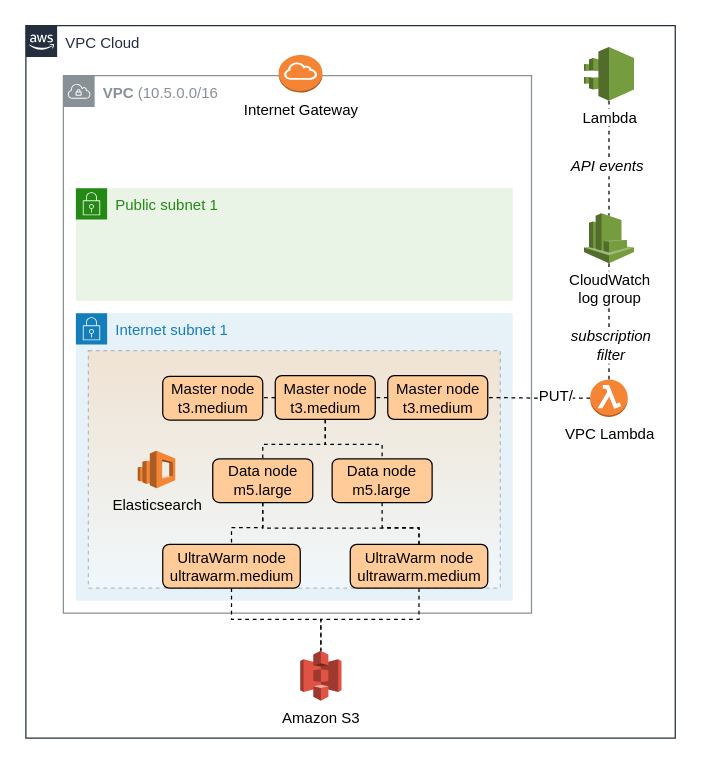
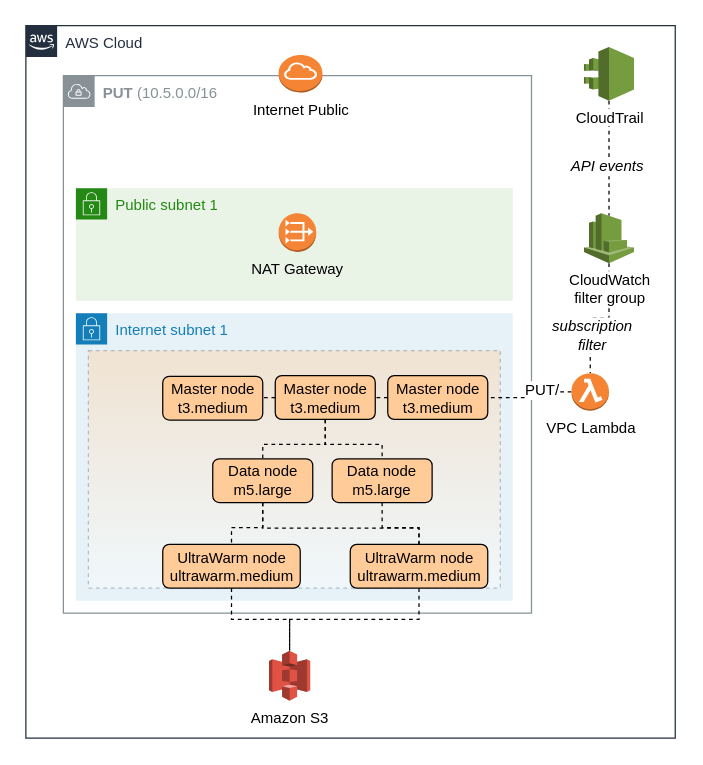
- <mxCell id="2" value="VPC Cloud" style="points=[[0,0],[0.25,0],[0.5,0],[0.75,0],[1,0],[1,0.25],[1,0.5],[1,0.75],[1,1],[0.75,1],[0.5,1],[0.25,1],[0,1],[0,0.75],[0,0.5],[0,0.25]];outlineConnect=0;gradientColor=none;html=1;whiteSpace=wrap;fontSize=12;fontStyle=0;shape=mxgraph.aws4.group;grIcon=mxgraph.aws4.group_aws_cloud_alt;strokeColor=#232F3E;fillColor=none;verticalAlign=top;align=left;spacingLeft=30;fontColor=#232F3E;dashed=0;" parent="1" vertex="1"><mxGeometry x="20" y="20" width="519.5" height="570" as="geometry" /></mxCell>
+ <mxCell id="2" value="AWS Cloud" style="points=[[0,0],[0.25,0],[0.5,0],[0.75,0],[1,0],[1,0.25],[1,0.5],[1,0.75],[1,1],[0.75,1],[0.5,1],[0.25,1],[0,1],[0,0.75],[0,0.5],[0,0.25]];outlineConnect=0;gradientColor=none;html=1;whiteSpace=wrap;fontSize=12;fontStyle=0;shape=mxgraph.aws4.group;grIcon=mxgraph.aws4.group_aws_cloud_alt;strokeColor=#232F3E;fillColor=none;verticalAlign=top;align=left;spacingLeft=30;fontColor=#232F3E;dashed=0;" parent="1" vertex="1"><mxGeometry x="20" y="20" width="519.5" height="570" as="geometry" /></mxCell>
- <mxCell id="3" value="&lt;b&gt;VPC &lt;/b&gt;(10.5.0.0/16" style="outlineConnect=0;gradientColor=none;html=1;whiteSpace=wrap;fontSize=12;fontStyle=0;shape=mxgraph.aws4.group;grIcon=mxgraph.aws4.group_vpc;strokeColor=#879196;fillColor=none;verticalAlign=top;align=left;spacingLeft=30;fontColor=#879196;dashed=0;" parent="1" vertex="1"><mxGeometry x="50" y="60" width="374.5" height="430" as="geometry" /></mxCell>
+ <mxCell id="3" value="&lt;b&gt;PUT &lt;/b&gt;(10.5.0.0/16" style="outlineConnect=0;gradientColor=none;html=1;whiteSpace=wrap;fontSize=12;fontStyle=0;shape=mxgraph.aws4.group;grIcon=mxgraph.aws4.group_vpc;strokeColor=#879196;fillColor=none;verticalAlign=top;align=left;spacingLeft=30;fontColor=#879196;dashed=0;" parent="1" vertex="1"><mxGeometry x="50" y="60" width="374.5" height="430" as="geometry" /></mxCell>
- <mxCell id="23" value="Internet Gateway" style="outlineConnect=0;dashed=0;verticalLabelPosition=bottom;verticalAlign=top;align=center;html=1;shape=mxgraph.aws3.internet_gateway;fillColor=#F58534;gradientColor=none;labelBackgroundColor=none;" parent="1" vertex="1"><mxGeometry x="222.25" y="43.5" width="35" height="30" as="geometry" /></mxCell>
+ <mxCell id="23" value="Internet Public" style="outlineConnect=0;dashed=0;verticalLabelPosition=bottom;verticalAlign=top;align=center;html=1;shape=mxgraph.aws3.internet_gateway;fillColor=#F58534;gradientColor=none;labelBackgroundColor=none;" parent="1" vertex="1"><mxGeometry x="222.25" y="43.5" width="35" height="30" as="geometry" /></mxCell>
- <mxCell id="26" value="Lambda" style="outlineConnect=0;dashed=0;verticalLabelPosition=bottom;verticalAlign=top;align=center;html=1;shape=mxgraph.aws3.cloudtrail;fillColor=#759C3E;gradientColor=none;labelBackgroundColor=#ffffff;" parent="1" vertex="1"><mxGeometry x="466.5" y="37" width="40" height="43" as="geometry" /></mxCell>
+ <mxCell id="26" value="CloudTrail" style="outlineConnect=0;dashed=0;verticalLabelPosition=bottom;verticalAlign=top;align=center;html=1;shape=mxgraph.aws3.cloudtrail;fillColor=#759C3E;gradientColor=none;labelBackgroundColor=#ffffff;" parent="1" vertex="1"><mxGeometry x="466.5" y="37" width="40" height="43" as="geometry" /></mxCell>
+ <mxCell id="22" value="NAT Gateway" style="outlineConnect=0;dashed=0;verticalLabelPosition=bottom;verticalAlign=top;align=center;html=1;shape=mxgraph.aws3.vpc_nat_gateway;fillColor=#F58536;gradientColor=none;labelBackgroundColor=none;" parent="1" vertex="1"><mxGeometry x="222.25" y="170" width="30" height="31" as="geometry" /></mxCell>
- <mxCell id="29" value="CloudWatch&lt;br&gt;log group" style="outlineConnect=0;dashed=0;verticalLabelPosition=bottom;verticalAlign=top;align=center;html=1;shape=mxgraph.aws3.cloudwatch;fillColor=#759C3E;gradientColor=none;labelBackgroundColor=#ffffff;" parent="1" vertex="1"><mxGeometry x="466.5" y="170" width="40" height="40" as="geometry" /></mxCell>
+ <mxCell id="29" value="CloudWatch&lt;br&gt;filter group" style="outlineConnect=0;dashed=0;verticalLabelPosition=bottom;verticalAlign=top;align=center;html=1;shape=mxgraph.aws3.cloudwatch;fillColor=#759C3E;gradientColor=none;labelBackgroundColor=#ffffff;" parent="1" vertex="1"><mxGeometry x="466.5" y="170" width="40" height="40" as="geometry" /></mxCell>
- <mxCell id="32" value="VPC Lambda" style="outlineConnect=0;dashed=0;verticalLabelPosition=bottom;verticalAlign=top;align=center;html=1;shape=mxgraph.aws3.lambda_function;fillColor=#F58534;gradientColor=none;labelBackgroundColor=none;" parent="1" vertex="1"><mxGeometry x="471.5" y="303" width="30" height="30" as="geometry" /></mxCell>
+ <mxCell id="32" value="VPC Lambda" style="outlineConnect=0;dashed=0;verticalLabelPosition=bottom;verticalAlign=top;align=center;html=1;shape=mxgraph.aws3.lambda_function;fillColor=#F58534;gradientColor=none;labelBackgroundColor=none;" parent="1" vertex="1"><mxGeometry x="456.5" y="298" width="30" height="30" as="geometry" /></mxCell>
- <mxCell id="7" value="Elasticsearch" style="outlineConnect=0;dashed=0;verticalLabelPosition=bottom;verticalAlign=top;align=center;html=1;shape=mxgraph.aws3.elasticsearch_service;fillColor=#F58534;gradientColor=none;" parent="1" vertex="1"><mxGeometry x="109.5" y="360" width="30" height="30" as="geometry" /></mxCell>
- <mxCell id="21" value="Amazon S3" style="outlineConnect=0;dashed=0;verticalLabelPosition=bottom;verticalAlign=top;align=center;html=1;shape=mxgraph.aws3.s3;fillColor=#E05243;gradientColor=none;labelBackgroundColor=none;" parent="1" vertex="1"><mxGeometry x="239.5" y="520" width="33" height="40" as="geometry" /></mxCell>
+ <mxCell id="21" value="Amazon S3" style="outlineConnect=0;dashed=0;verticalLabelPosition=bottom;verticalAlign=top;align=center;html=1;shape=mxgraph.aws3.s3;fillColor=#E05243;gradientColor=none;labelBackgroundColor=none;" parent="1" vertex="1"><mxGeometry x="214.5" y="520" width="33" height="40" as="geometry" /></mxCell>
